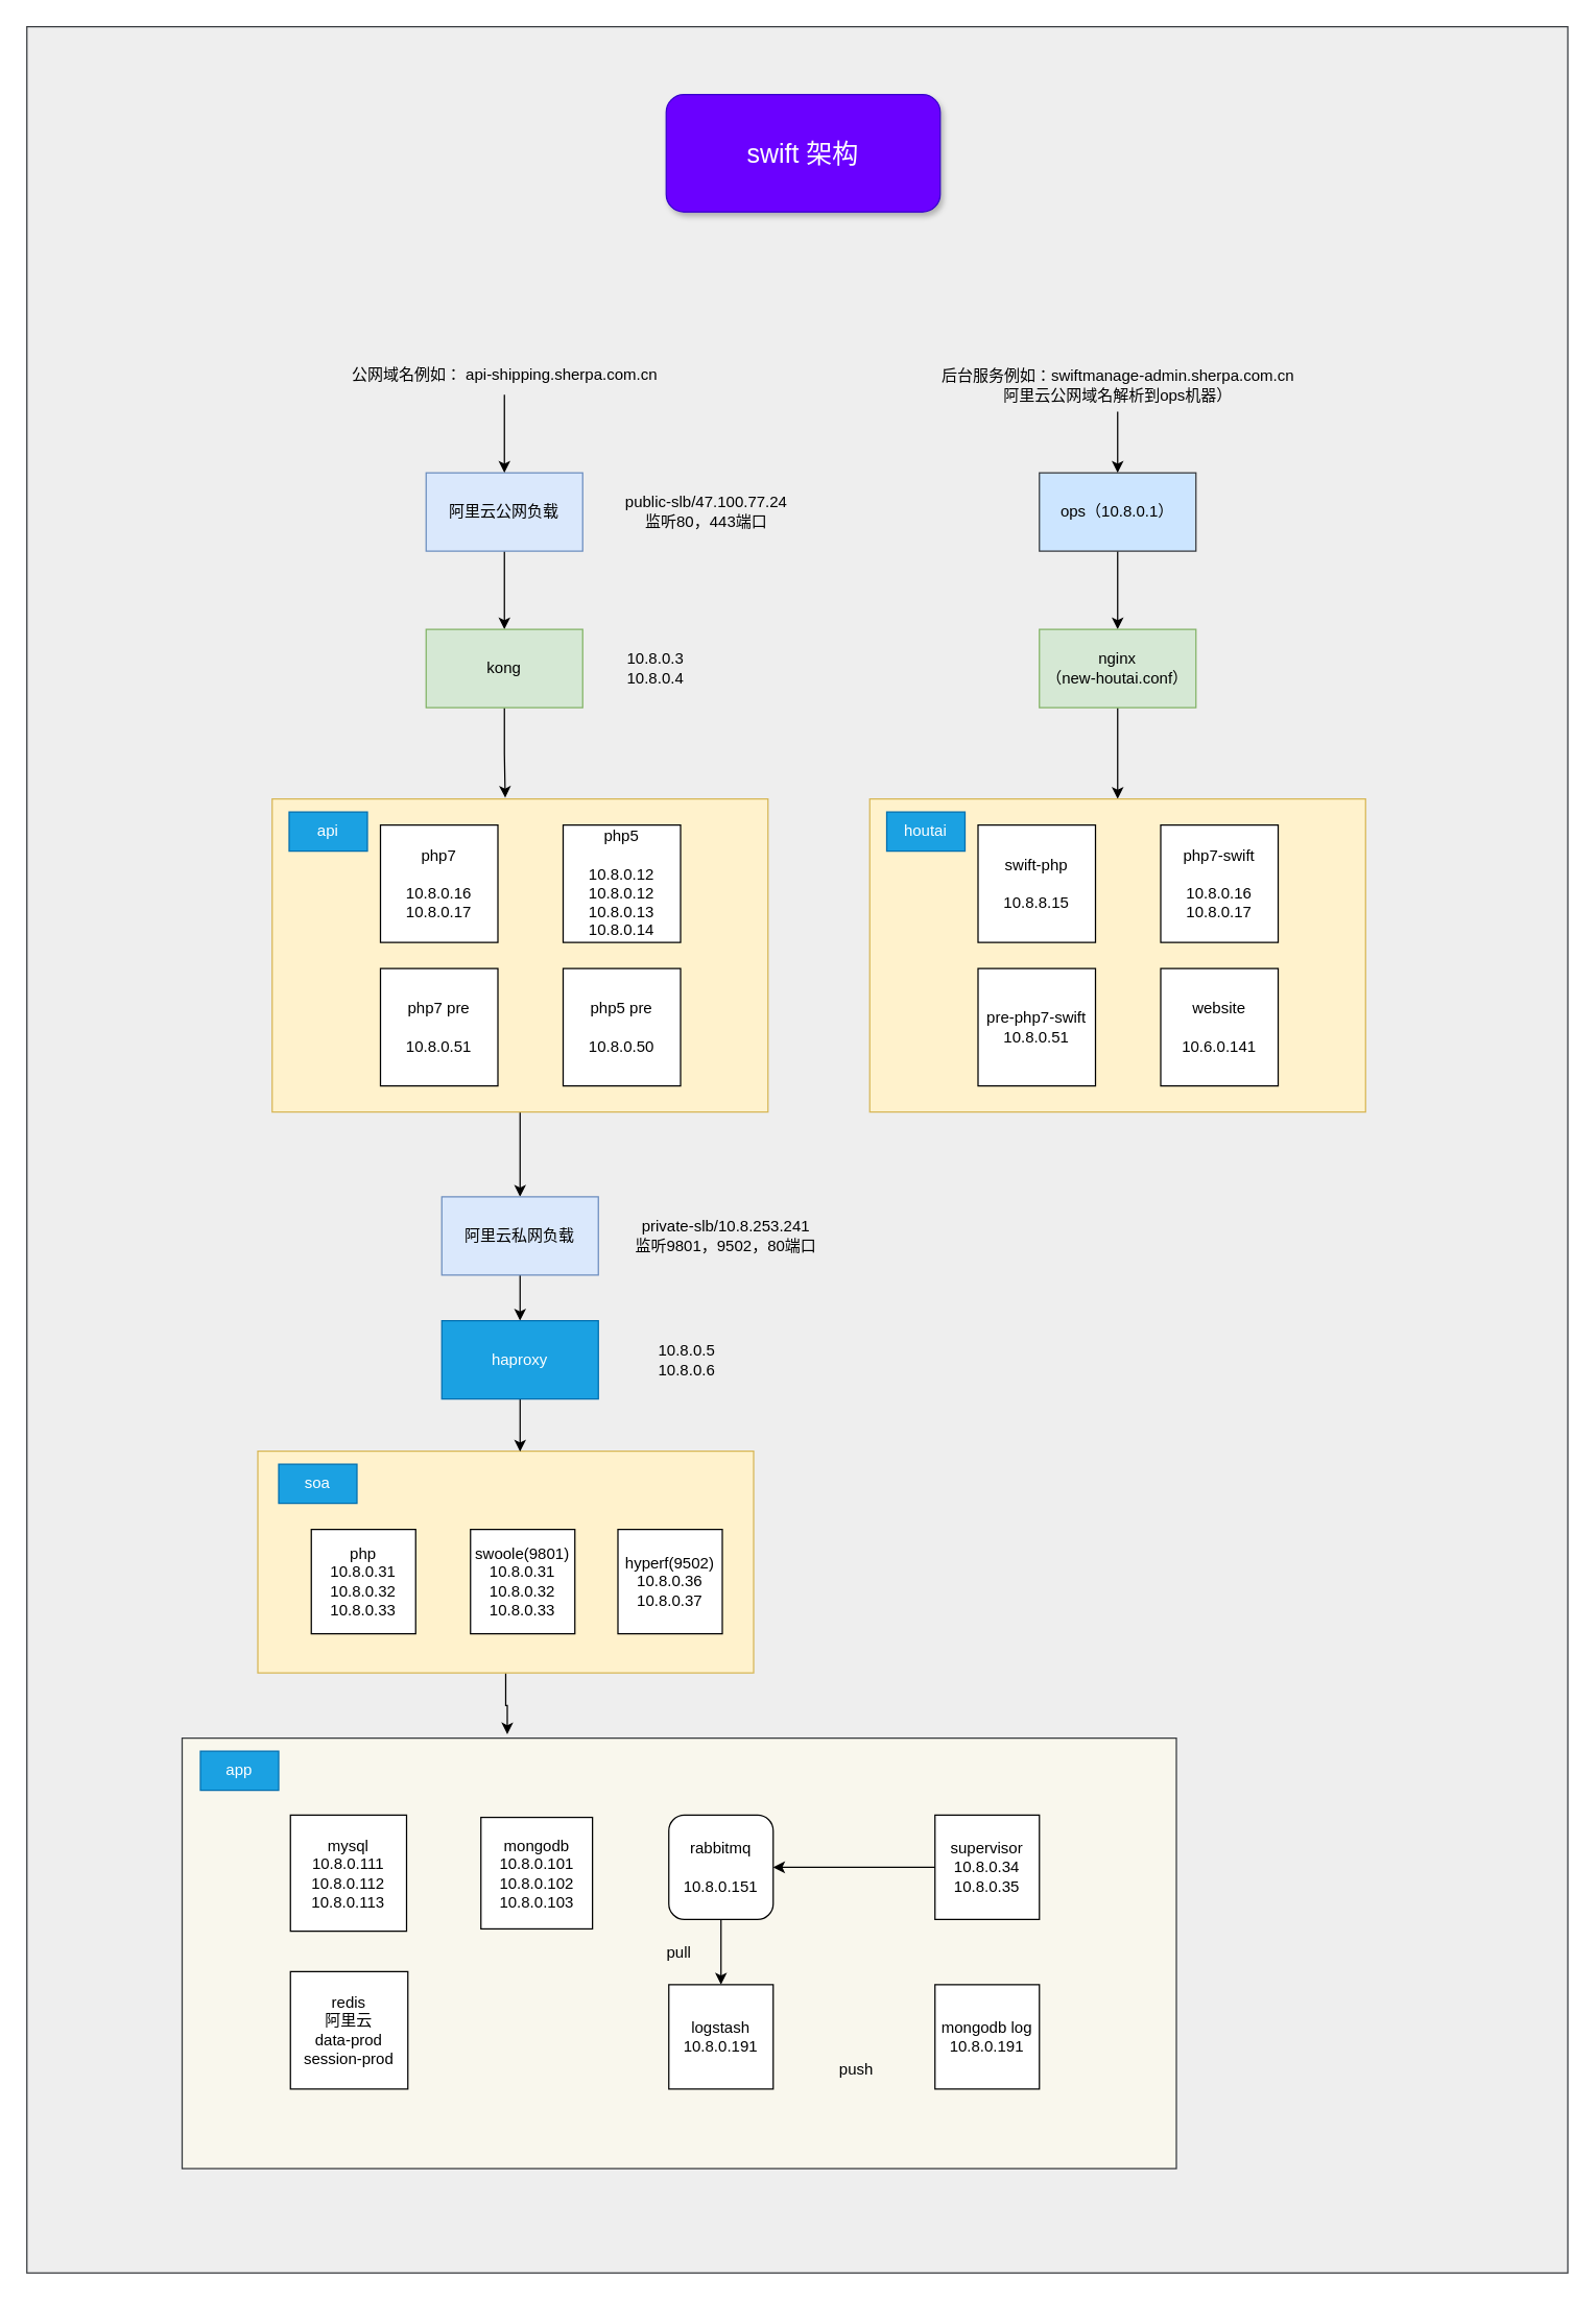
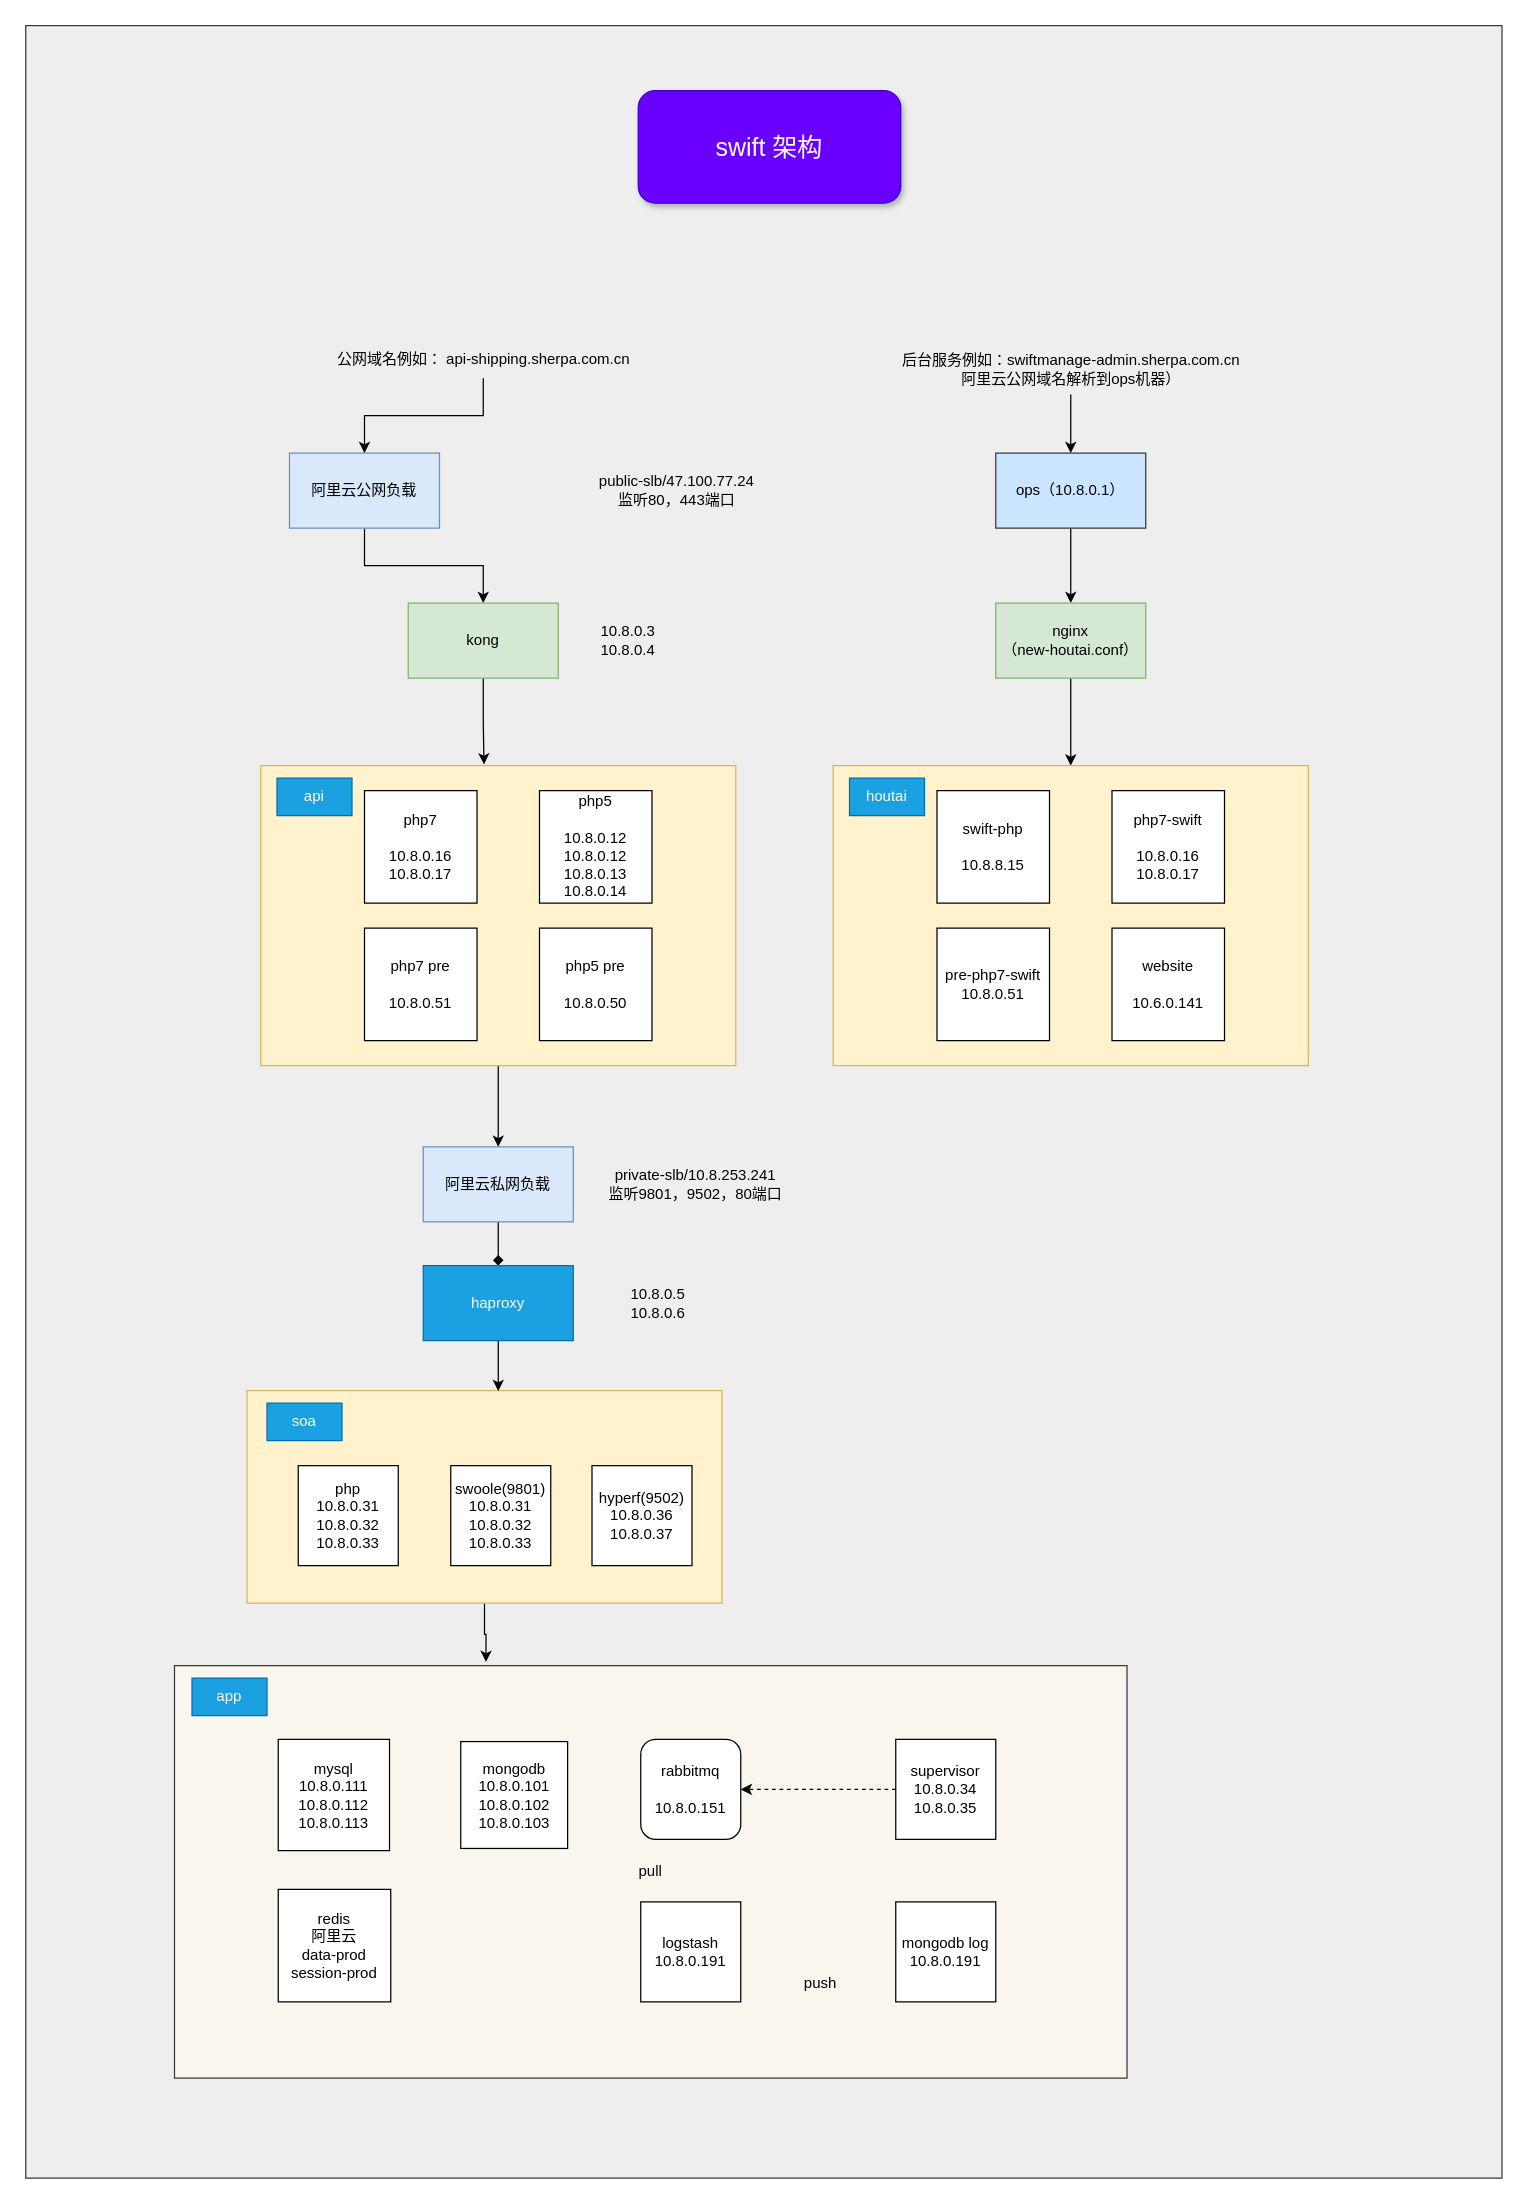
- <mxCell id="4" value="阿里云公网负载" style="rounded=0;whiteSpace=wrap;html=1;fillColor=#dae8fc;strokeColor=#6c8ebf;" parent="1" vertex="1"><mxGeometry x="326" y="362" width="120" height="60" as="geometry" /></mxCell>
+ <mxCell id="4" value="阿里云公网负载" style="rounded=0;whiteSpace=wrap;html=1;fillColor=#dae8fc;strokeColor=#6c8ebf;" parent="1" vertex="1"><mxGeometry x="231" y="362" width="120" height="60" as="geometry" /></mxCell>
- <mxCell id="21" style="edgeStyle=orthogonalEdgeStyle;rounded=0;orthogonalLoop=1;jettySize=auto;html=1;" parent="1" source="22" target="25" edge="1"><mxGeometry relative="1" as="geometry" /></mxCell>
+ <mxCell id="21" style="edgeStyle=orthogonalEdgeStyle;rounded=0;orthogonalLoop=1;jettySize=auto;html=1;endArrow=diamond;" parent="1" source="22" target="25" edge="1"><mxGeometry relative="1" as="geometry" /></mxCell>
- <mxCell id="37" style="edgeStyle=orthogonalEdgeStyle;rounded=0;orthogonalLoop=1;jettySize=auto;html=1;" parent="1" source="38" target="35" edge="1"><mxGeometry relative="1" as="geometry" /></mxCell>
+ <mxCell id="37" style="edgeStyle=orthogonalEdgeStyle;rounded=0;orthogonalLoop=1;jettySize=auto;html=1;dashed=1;" parent="1" source="38" target="35" edge="1"><mxGeometry relative="1" as="geometry" /></mxCell>
- <mxCell id="34" style="edgeStyle=orthogonalEdgeStyle;rounded=0;orthogonalLoop=1;jettySize=auto;html=1;entryX=0.5;entryY=0;entryDx=0;entryDy=0;" parent="1" source="35" target="52" edge="1"><mxGeometry relative="1" as="geometry" /></mxCell>
